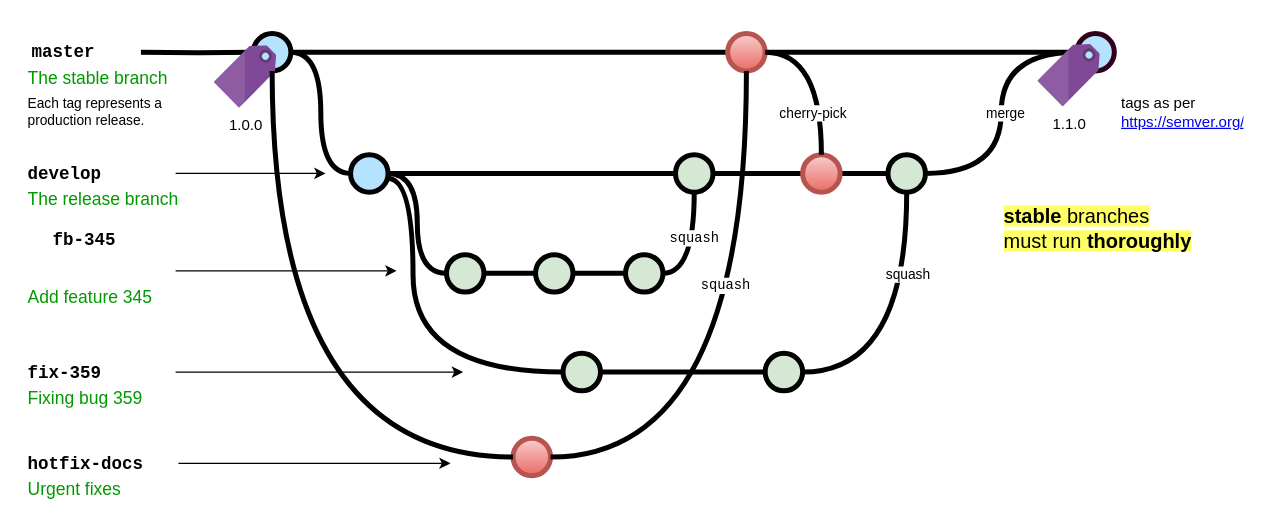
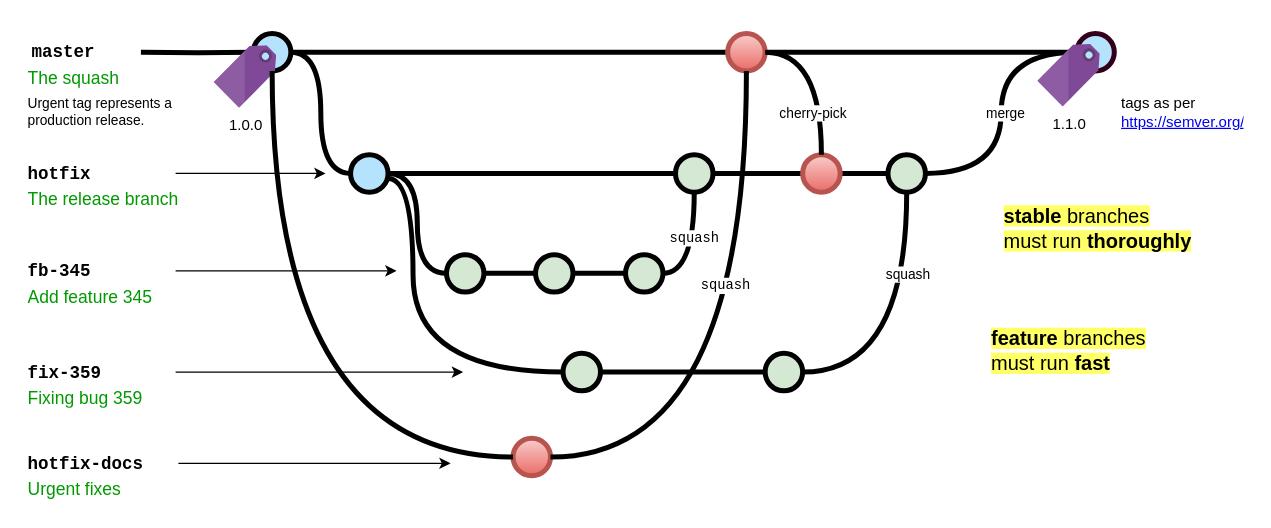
- <mxCell id="32" value="The stable branch" style="text;html=1;strokeColor=none;fillColor=none;align=left;verticalAlign=middle;whiteSpace=wrap;overflow=hidden;fontSize=14;fontStyle=0;fontColor=#009900;" parent="1" vertex="1"><mxGeometry x="20" y="51" width="120" height="20" as="geometry" /></mxCell>
+ <mxCell id="32" value="The squash branch" style="text;html=1;strokeColor=none;fillColor=none;align=left;verticalAlign=middle;whiteSpace=wrap;overflow=hidden;fontSize=14;fontStyle=0;fontColor=#009900;" parent="1" vertex="1"><mxGeometry x="20" y="51" width="120" height="20" as="geometry" /></mxCell>
- <mxCell id="39" value="&lt;span style=&quot;text-align: center; font-size: 11px;&quot;&gt;Each tag represents a production release.&lt;/span&gt;" style="text;html=1;strokeColor=none;fillColor=none;align=left;verticalAlign=middle;whiteSpace=wrap;overflow=hidden;fontSize=11;fontStyle=0;fontColor=#000000;" parent="1" vertex="1"><mxGeometry x="20" y="70" width="120" height="38" as="geometry" /></mxCell>
+ <mxCell id="39" value="&lt;span style=&quot;text-align: center; font-size: 11px;&quot;&gt;Urgent tag represents a production release.&lt;/span&gt;" style="text;html=1;strokeColor=none;fillColor=none;align=left;verticalAlign=middle;whiteSpace=wrap;overflow=hidden;fontSize=11;fontStyle=0;fontColor=#000000;" parent="1" vertex="1"><mxGeometry x="20" y="70" width="120" height="38" as="geometry" /></mxCell>
- <mxCell id="13" value="develop" style="text;html=1;strokeColor=none;fillColor=none;align=left;verticalAlign=middle;whiteSpace=wrap;overflow=hidden;fontSize=14;fontStyle=1;fontFamily=Courier New;" parent="1" vertex="1"><mxGeometry x="20" y="128" width="110" height="20" as="geometry" /></mxCell>
+ <mxCell id="13" value="hotfix" style="text;html=1;strokeColor=none;fillColor=none;align=left;verticalAlign=middle;whiteSpace=wrap;overflow=hidden;fontSize=14;fontStyle=1;fontFamily=Courier New;" parent="1" vertex="1"><mxGeometry x="20" y="128" width="110" height="20" as="geometry" /></mxCell>
- <mxCell id="22" value="fb-345" style="text;html=1;strokeColor=none;fillColor=none;align=left;verticalAlign=middle;whiteSpace=wrap;overflow=hidden;fontSize=14;fontStyle=1;fontFamily=Courier New;" parent="1" vertex="1"><mxGeometry x="40" y="181" width="91" height="20" as="geometry" /></mxCell>
+ <mxCell id="22" value="fb-345" style="text;html=1;strokeColor=none;fillColor=none;align=left;verticalAlign=middle;whiteSpace=wrap;overflow=hidden;fontSize=14;fontStyle=1;fontFamily=Courier New;" parent="1" vertex="1"><mxGeometry x="20" y="206" width="91" height="20" as="geometry" /></mxCell>
+ <mxCell id="54" value="&lt;span style=&quot;text-align: center ; font-size: 16px&quot;&gt;&lt;span style=&quot;background-color: rgb(255 , 255 , 102)&quot;&gt;&lt;b style=&quot;font-size: 16px&quot;&gt;feature&lt;/b&gt; branches&lt;br style=&quot;font-size: 16px&quot;&gt;must run&amp;nbsp;&lt;b style=&quot;font-size: 16px&quot;&gt;fast&lt;/b&gt;&lt;/span&gt;&lt;br style=&quot;font-size: 16px&quot;&gt;&lt;/span&gt;" style="text;html=1;strokeColor=none;fillColor=none;align=left;verticalAlign=middle;whiteSpace=wrap;overflow=hidden;fontSize=16;fontStyle=0;fontColor=#000000;" parent="1" vertex="1"><mxGeometry x="791.13" y="247" width="138.87" height="65" as="geometry" /></mxCell>
